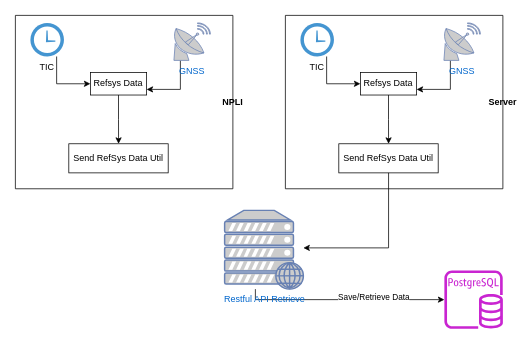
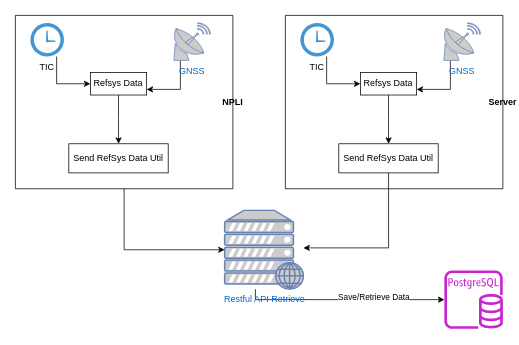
+ <mxCell id="21" style="edgeStyle=orthogonalEdgeStyle;rounded=0;orthogonalLoop=1;jettySize=auto;html=1;entryX=0;entryY=0.5;entryDx=0;entryDy=0;entryPerimeter=0;" edge="1" parent="1" source="2" target="20"><mxGeometry relative="1" as="geometry" /></mxCell>
